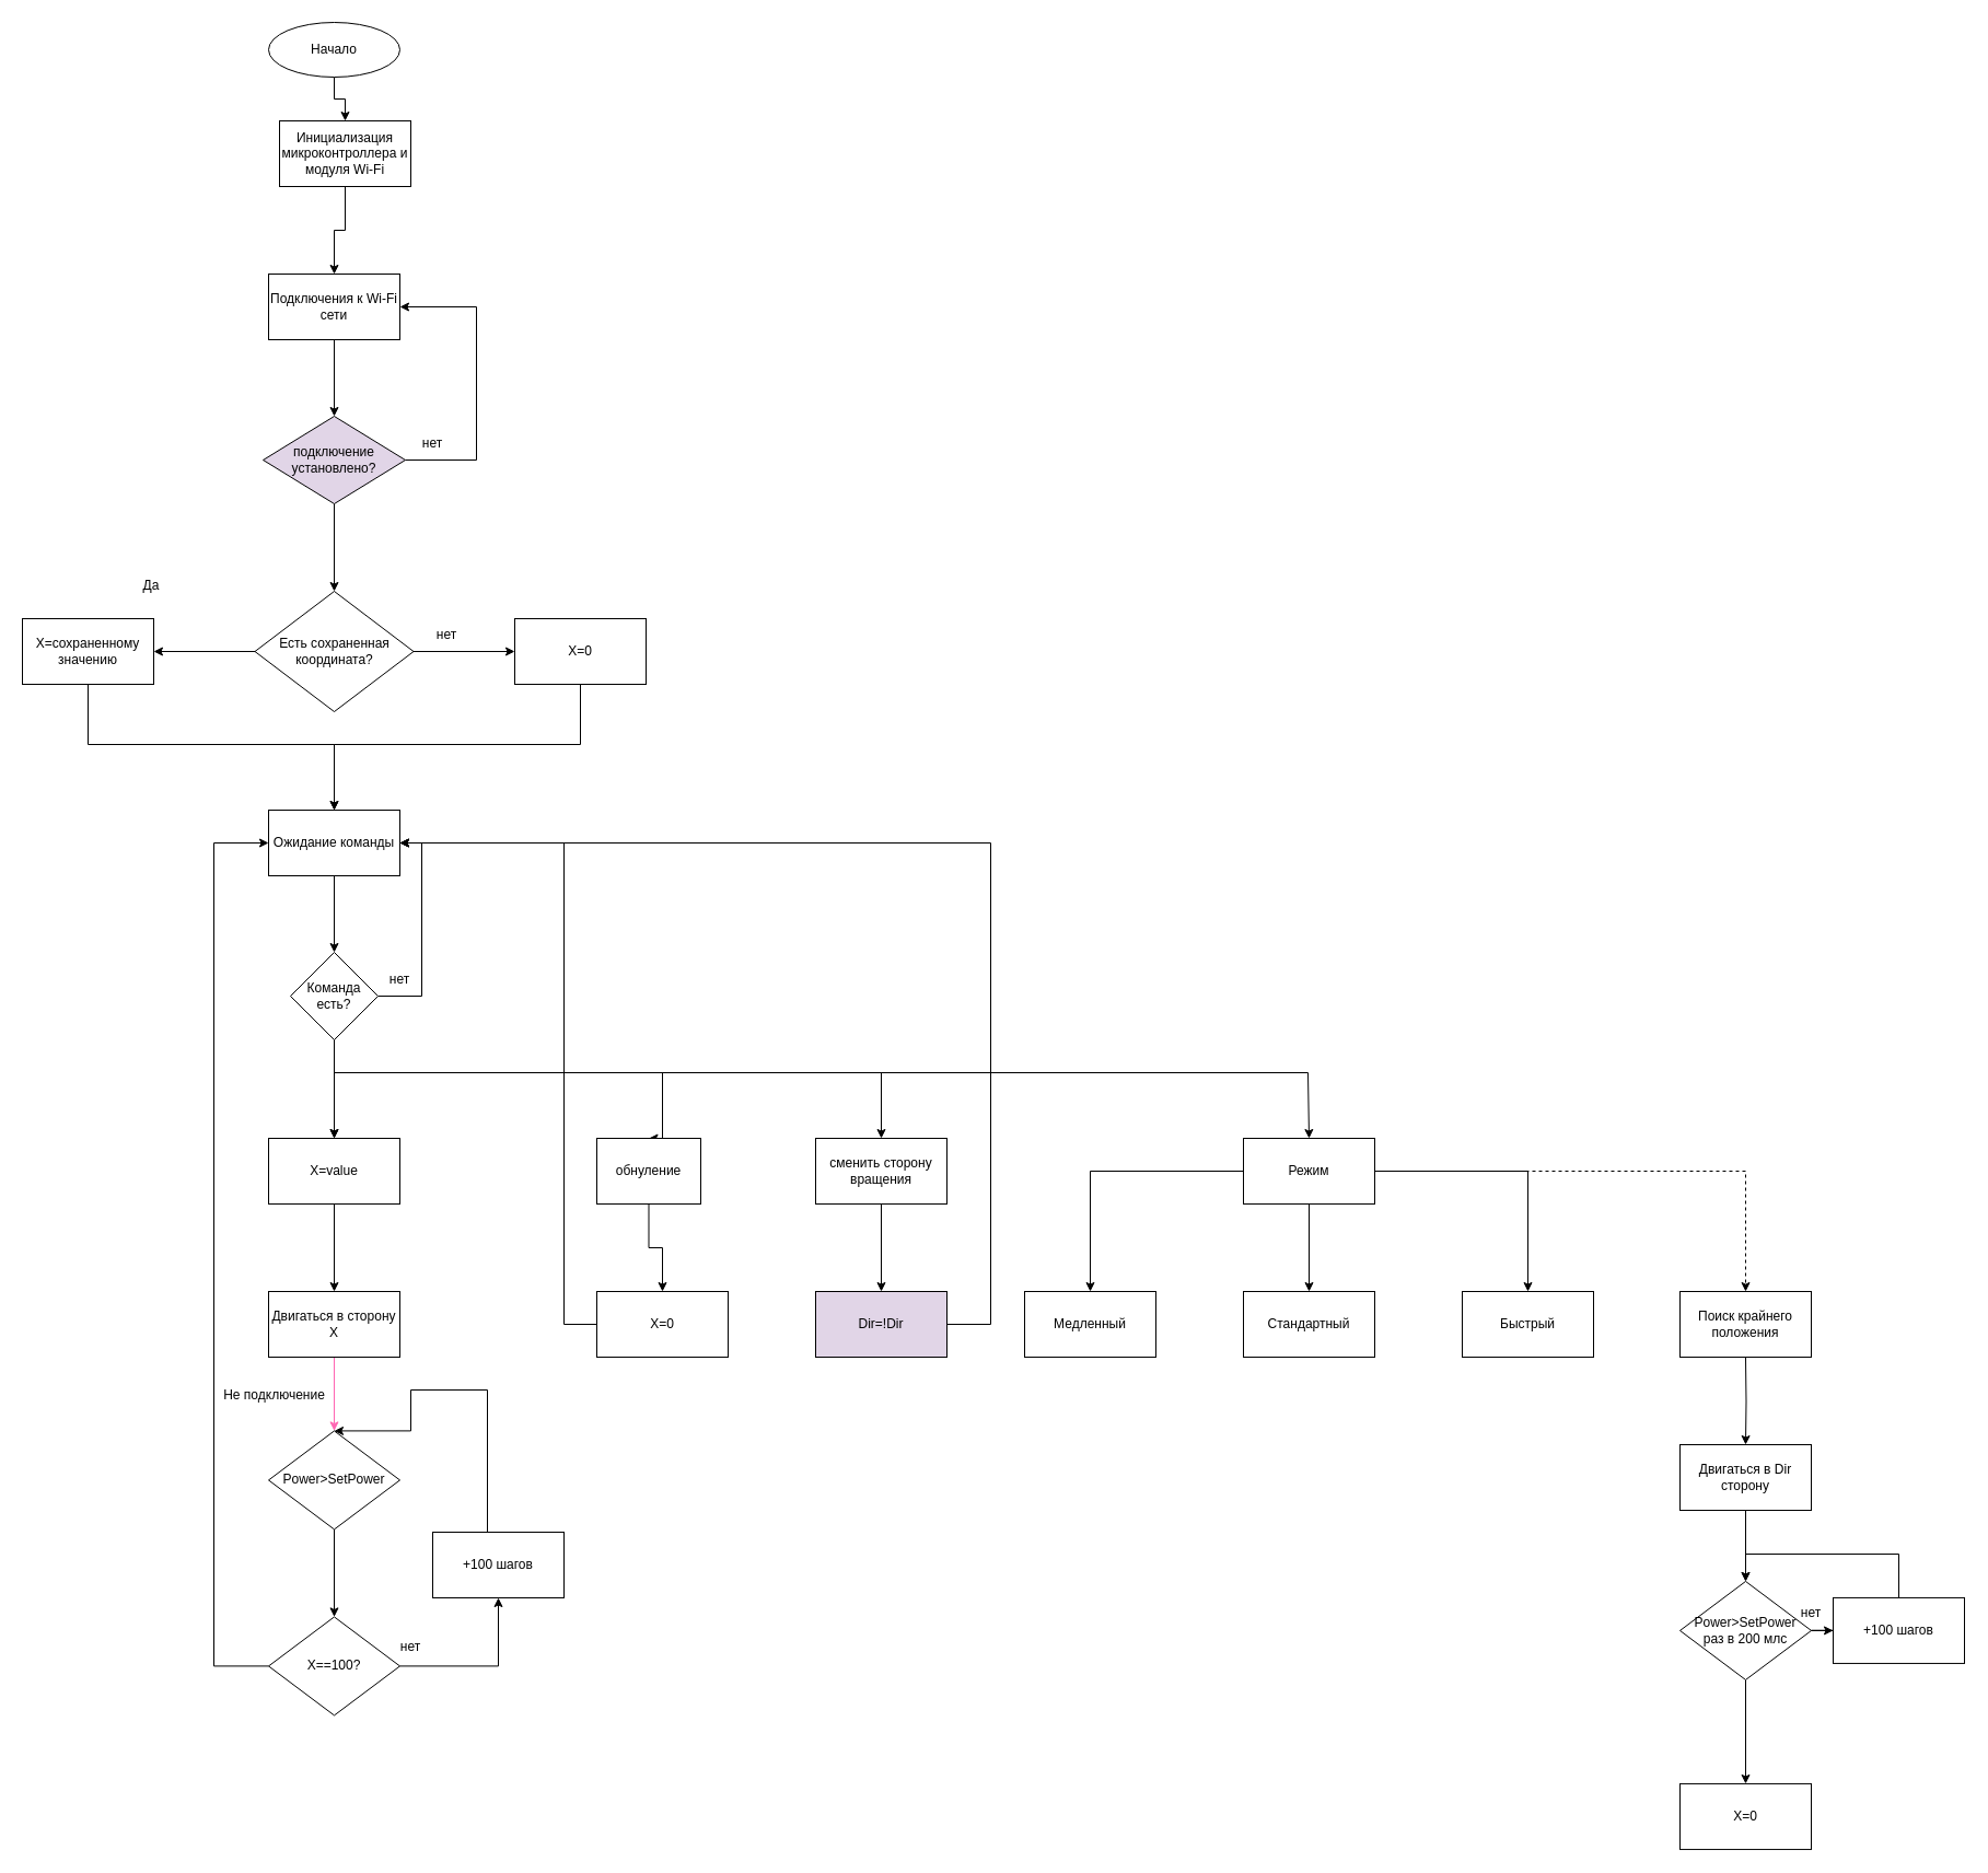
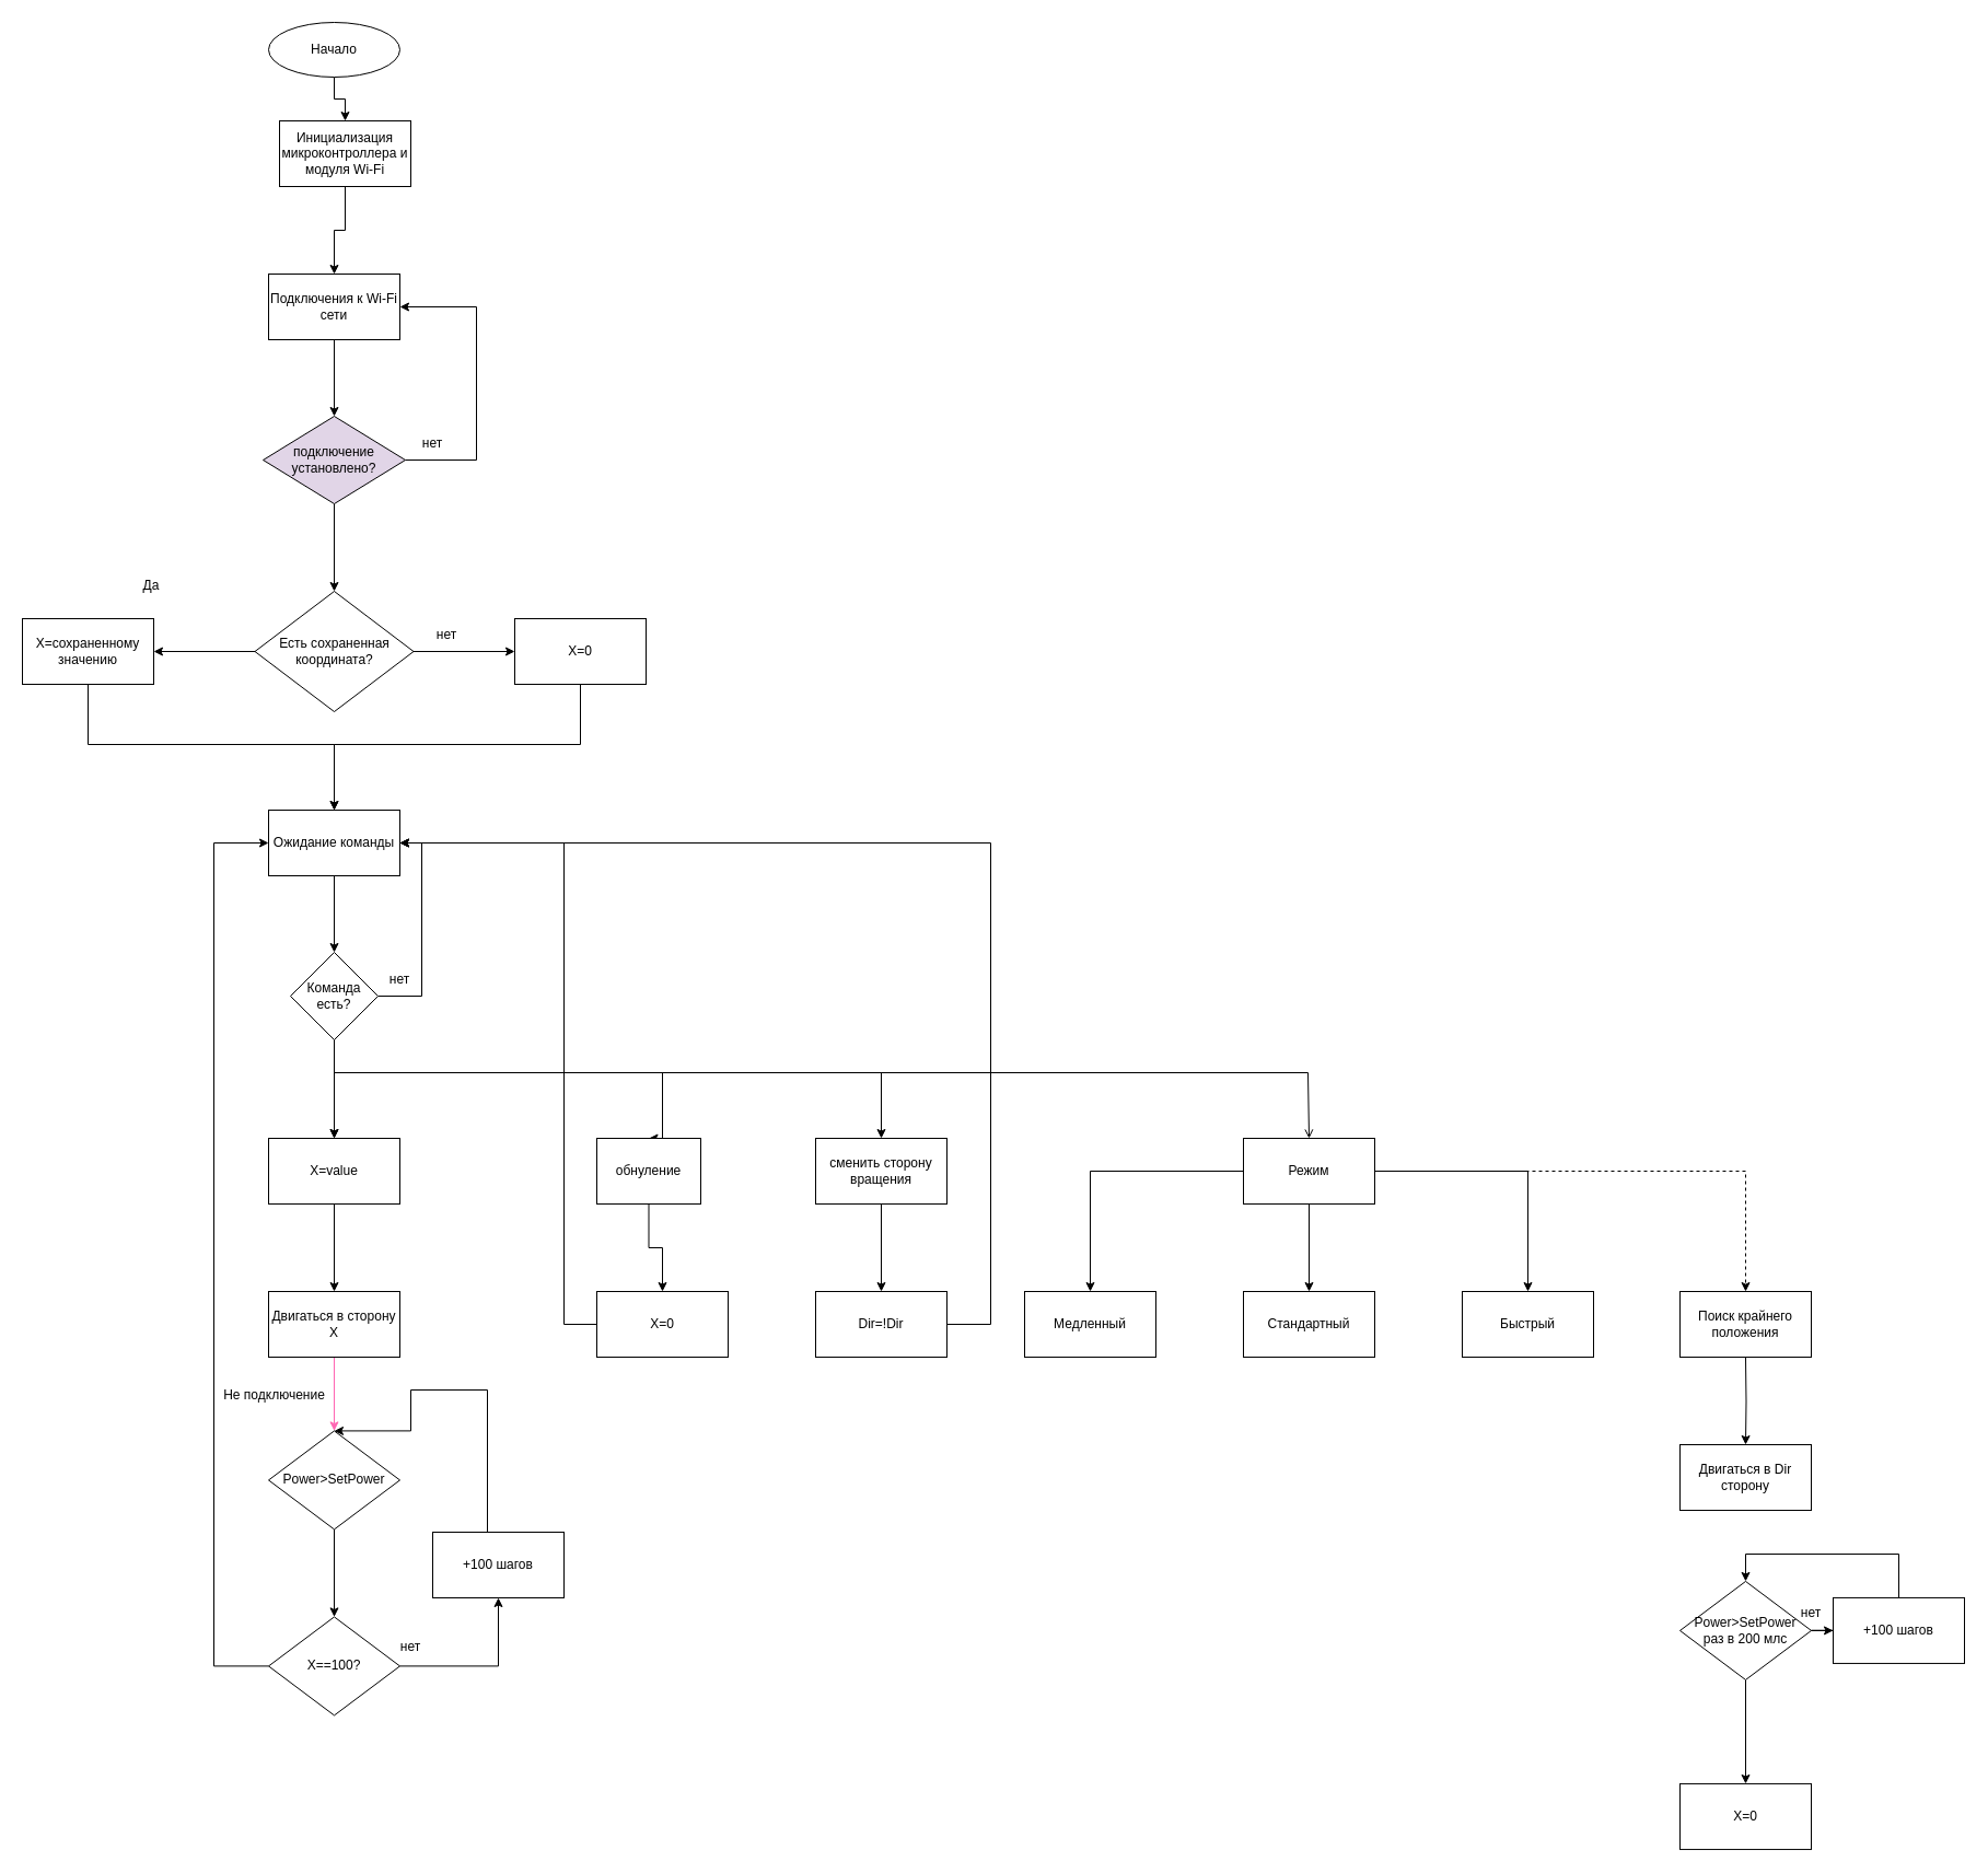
- <mxCell id="19" style="edgeStyle=orthogonalEdgeStyle;rounded=0;orthogonalLoop=1;jettySize=auto;html=1;entryX=0.5;entryY=0;entryDx=0;entryDy=0;" parent="1" source="20" target="64" edge="1"><mxGeometry relative="1" as="geometry"><Array as="points"><mxPoint x="305" y="980" /><mxPoint x="1195" y="980" /><mxPoint x="1195" y="1040" /></Array></mxGeometry></mxCell>
+ <mxCell id="19" style="edgeStyle=orthogonalEdgeStyle;rounded=0;orthogonalLoop=1;jettySize=auto;html=1;entryX=0.5;entryY=0;entryDx=0;entryDy=0;endArrow=open;" parent="1" source="20" target="64" edge="1"><mxGeometry relative="1" as="geometry"><Array as="points"><mxPoint x="305" y="980" /><mxPoint x="1195" y="980" /><mxPoint x="1195" y="1040" /></Array></mxGeometry></mxCell>
- <mxCell id="42" value="Dir=!Dir" style="whiteSpace=wrap;html=1;rounded=0;fillColor=#e1d5e7;" parent="1" vertex="1"><mxGeometry x="745" y="1180" width="120" height="60" as="geometry" /></mxCell>
+ <mxCell id="42" value="Dir=!Dir" style="whiteSpace=wrap;html=1;rounded=0;" parent="1" vertex="1"><mxGeometry x="745" y="1180" width="120" height="60" as="geometry" /></mxCell>
- <mxCell id="35" value="" style="edgeStyle=orthogonalEdgeStyle;rounded=0;orthogonalLoop=1;jettySize=auto;html=1;" parent="1" source="36" target="45" edge="1"><mxGeometry relative="1" as="geometry" /></mxCell>
